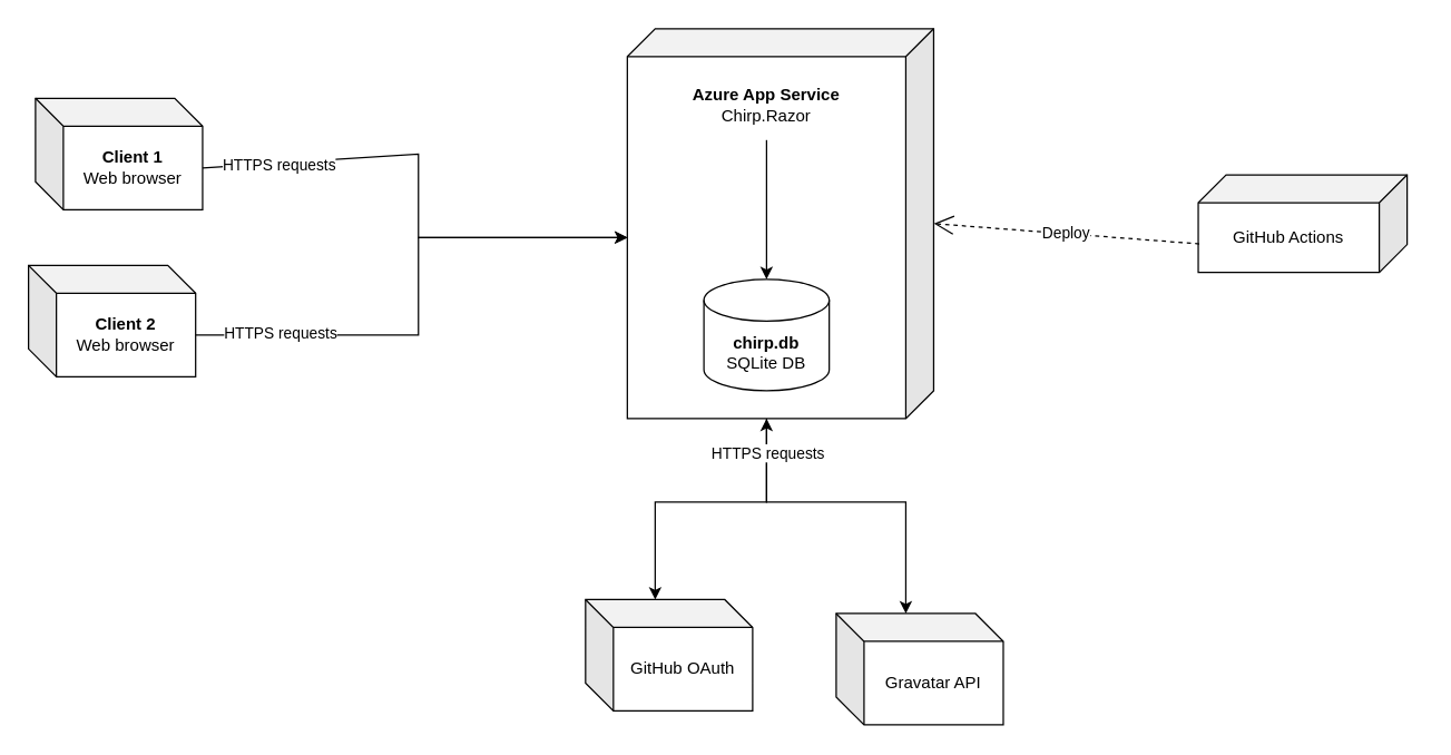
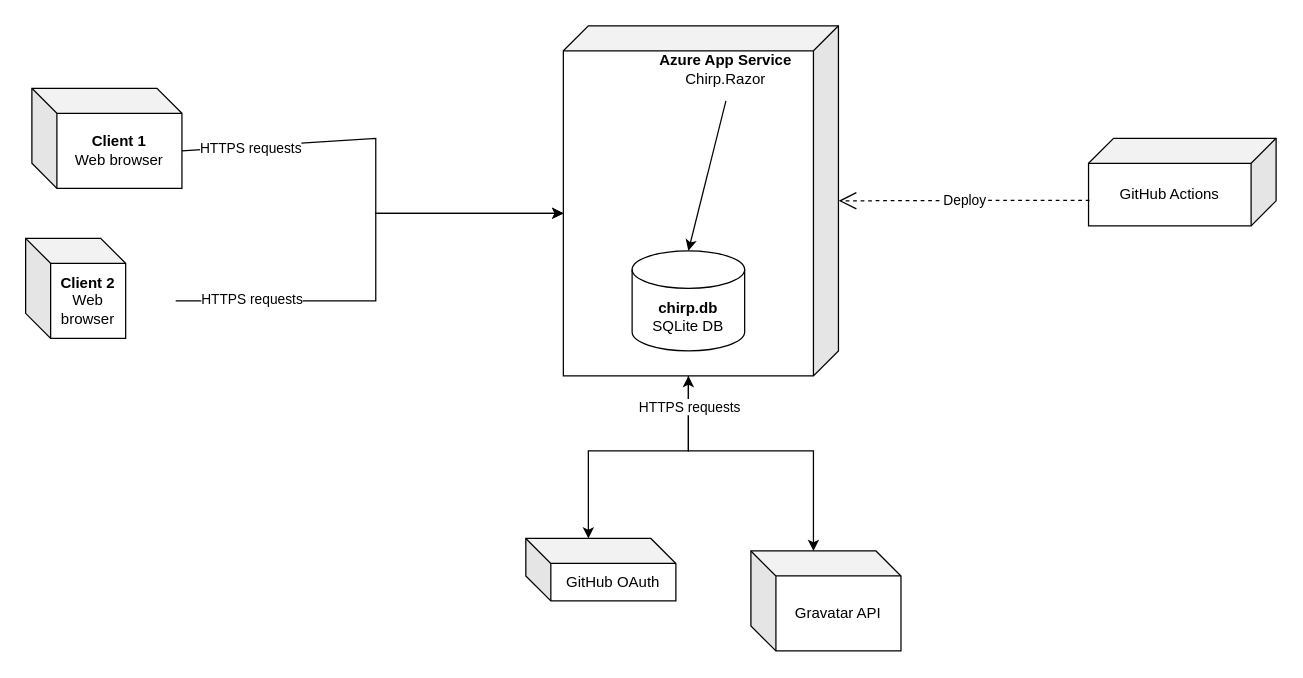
- <mxCell id="12" value="&lt;b&gt;Azure App Service&lt;/b&gt;&lt;div&gt;Chirp.Razor&lt;/div&gt;" style="text;html=1;align=center;verticalAlign=middle;whiteSpace=wrap;rounded=0;" parent="1" vertex="1"><mxGeometry x="470" y="50" width="160" height="50" as="geometry" /></mxCell>
+ <mxCell id="12" value="&lt;b&gt;Azure App Service&lt;/b&gt;&lt;div&gt;Chirp.Razor&lt;/div&gt;" style="text;html=1;align=center;verticalAlign=middle;whiteSpace=wrap;rounded=0;" parent="1" vertex="1"><mxGeometry x="500" y="30" width="160" height="50" as="geometry" /></mxCell>
- <mxCell id="6" value="GitHub Actions" style="shape=cube;whiteSpace=wrap;html=1;boundedLbl=1;backgroundOutline=1;darkOpacity=0.05;darkOpacity2=0.1;flipH=1;" parent="1" vertex="1"><mxGeometry x="860" y="125" width="150" height="70" as="geometry" /></mxCell>
+ <mxCell id="6" value="GitHub Actions" style="shape=cube;whiteSpace=wrap;html=1;boundedLbl=1;backgroundOutline=1;darkOpacity=0.05;darkOpacity2=0.1;flipH=1;" parent="1" vertex="1"><mxGeometry x="870" y="110" width="150" height="70" as="geometry" /></mxCell>
- <mxCell id="5" value="&lt;b&gt;Client 2&lt;/b&gt;&lt;div&gt;Web browser&lt;/div&gt;" style="shape=cube;whiteSpace=wrap;html=1;boundedLbl=1;backgroundOutline=1;darkOpacity=0.05;darkOpacity2=0.1;" parent="1" vertex="1"><mxGeometry x="20" y="190" width="120" height="80" as="geometry" /></mxCell>
+ <mxCell id="5" value="&lt;b&gt;Client 2&lt;/b&gt;&lt;div&gt;Web browser&lt;/div&gt;" style="shape=cube;whiteSpace=wrap;html=1;boundedLbl=1;backgroundOutline=1;darkOpacity=0.05;darkOpacity2=0.1;" parent="1" vertex="1"><mxGeometry x="20" y="190" width="80" height="80" as="geometry" /></mxCell>
- <mxCell id="11" value="GitHub OAuth" style="shape=cube;whiteSpace=wrap;html=1;boundedLbl=1;backgroundOutline=1;darkOpacity=0.05;darkOpacity2=0.1;" parent="1" vertex="1"><mxGeometry x="420" y="430" width="120" height="80" as="geometry" /></mxCell>
+ <mxCell id="11" value="GitHub OAuth" style="shape=cube;whiteSpace=wrap;html=1;boundedLbl=1;backgroundOutline=1;darkOpacity=0.05;darkOpacity2=0.1;" parent="1" vertex="1"><mxGeometry x="420" y="430" width="120" height="50" as="geometry" /></mxCell>
